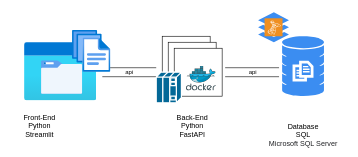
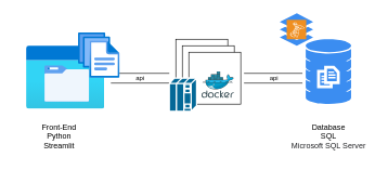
- <mxCell id="14" value="Front-End&lt;br&gt;Python&lt;br&gt;Streamlit" style="text;html=1;align=center;verticalAlign=middle;resizable=0;points=[];autosize=1;strokeColor=none;fillColor=none;" vertex="1" parent="1"><mxGeometry x="25" y="180" width="80" height="60" as="geometry" /></mxCell>
+ <mxCell id="14" value="Front-End&lt;br&gt;Python&lt;br&gt;Streamlit" style="text;html=1;align=center;verticalAlign=middle;resizable=0;points=[];autosize=1;strokeColor=none;fillColor=none;" vertex="1" parent="1"><mxGeometry x="50" y="180" width="80" height="60" as="geometry" /></mxCell>
- <mxCell id="20" value="Back-End&lt;br&gt;Python&lt;br&gt;FastAPI" style="text;html=1;align=center;verticalAlign=middle;resizable=0;points=[];autosize=1;strokeColor=none;fillColor=none;" vertex="1" parent="1"><mxGeometry x="280" y="180" width="80" height="60" as="geometry" /></mxCell>
- <mxCell id="21" value="&lt;font style=&quot;font-size: 12px;&quot;&gt;Database&lt;br&gt;SQL&lt;br&gt;&lt;span style=&quot;color: rgb(32, 33, 36); font-family: arial, sans-serif-light, sans-serif; text-align: left; background-color: rgb(255, 255, 255);&quot;&gt;&lt;font style=&quot;font-size: 12px;&quot;&gt;Microsoft SQL Server&lt;/font&gt;&lt;/span&gt;&lt;/font&gt;" style="text;html=1;align=center;verticalAlign=middle;resizable=0;points=[];autosize=1;strokeColor=none;fillColor=none;" vertex="1" parent="1"><mxGeometry x="435" y="195" width="140" height="60" as="geometry" /></mxCell>
+ <mxCell id="21" value="&lt;font style=&quot;font-size: 12px;&quot;&gt;Database&lt;br&gt;SQL&lt;br&gt;&lt;span style=&quot;color: rgb(32, 33, 36); font-family: arial, sans-serif-light, sans-serif; text-align: left; background-color: rgb(255, 255, 255);&quot;&gt;&lt;font style=&quot;font-size: 12px;&quot;&gt;Microsoft SQL Server&lt;/font&gt;&lt;/span&gt;&lt;/font&gt;" style="text;html=1;align=center;verticalAlign=middle;resizable=0;points=[];autosize=1;strokeColor=none;fillColor=none;" vertex="1" parent="1"><mxGeometry x="435" y="180" width="140" height="60" as="geometry" /></mxCell>
